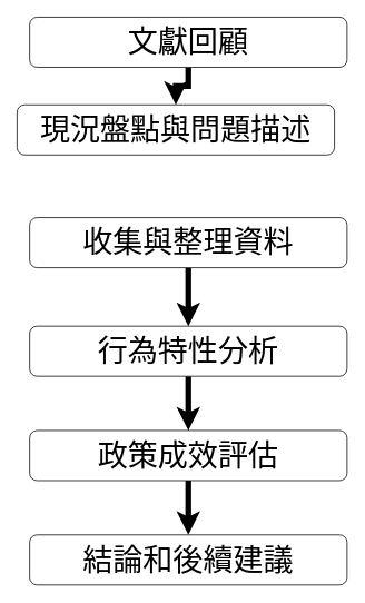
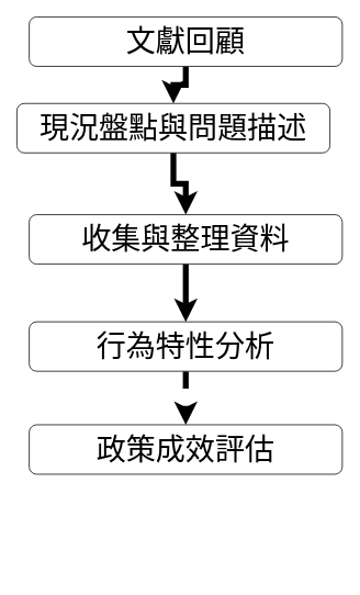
+ <mxCell id="2" style="edgeStyle=orthogonalEdgeStyle;rounded=0;orthogonalLoop=1;jettySize=auto;html=1;entryX=0.5;entryY=0;entryDx=0;entryDy=0;strokeWidth=7;" edge="1" parent="1" source="3" target="5"><mxGeometry relative="1" as="geometry" /></mxCell>
- <mxCell id="6" style="edgeStyle=orthogonalEdgeStyle;rounded=0;orthogonalLoop=1;jettySize=auto;html=1;entryX=0.5;entryY=0;entryDx=0;entryDy=0;strokeWidth=7;" edge="1" parent="1" source="7" target="9"><mxGeometry relative="1" as="geometry" /></mxCell>
+ <mxCell id="6" style="edgeStyle=orthogonalEdgeStyle;rounded=0;orthogonalLoop=1;jettySize=auto;html=1;entryX=0.5;entryY=0;entryDx=0;entryDy=0;strokeWidth=7;dashed=1;" edge="1" parent="1" source="7" target="9"><mxGeometry relative="1" as="geometry" /></mxCell>
- <mxCell id="8" style="edgeStyle=orthogonalEdgeStyle;rounded=0;orthogonalLoop=1;jettySize=auto;html=1;strokeWidth=7;" edge="1" parent="1" source="9" target="10"><mxGeometry relative="1" as="geometry" /></mxCell>
- <mxCell id="10" value="&lt;font style=&quot;font-size: 36px;&quot;&gt;結論和後續建議&lt;/font&gt;" style="rounded=1;whiteSpace=wrap;html=1;" vertex="1" parent="1"><mxGeometry x="35" y="640" width="380" height="60" as="geometry" /></mxCell>
